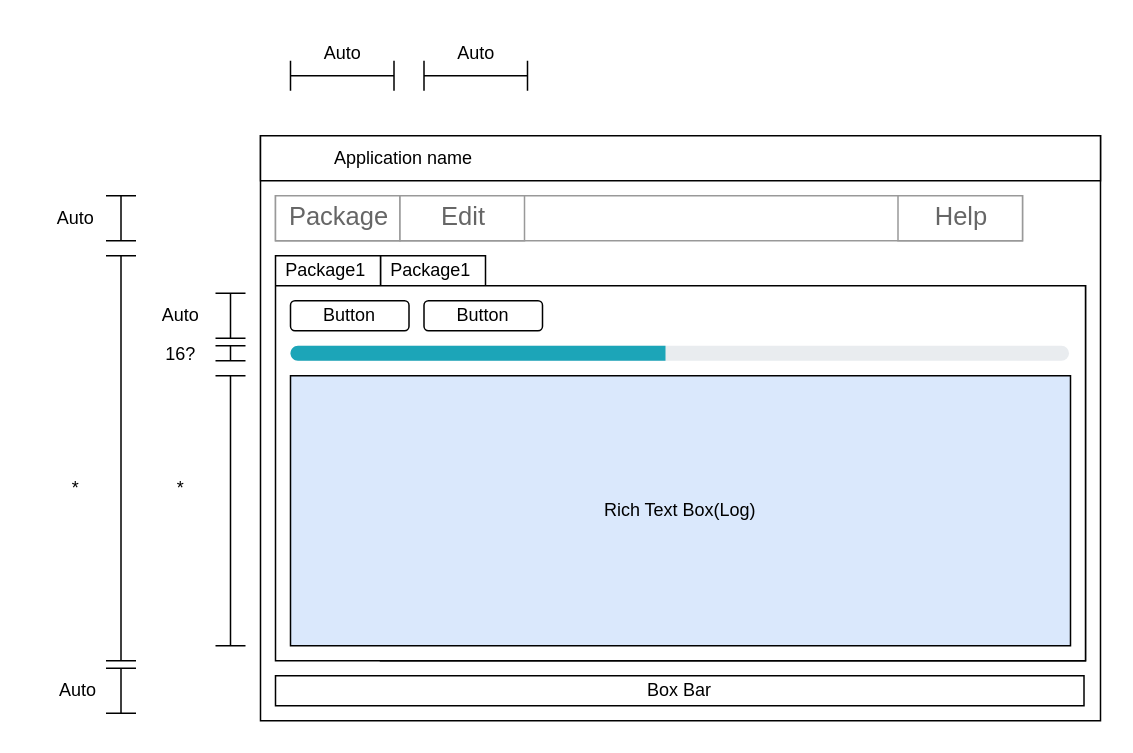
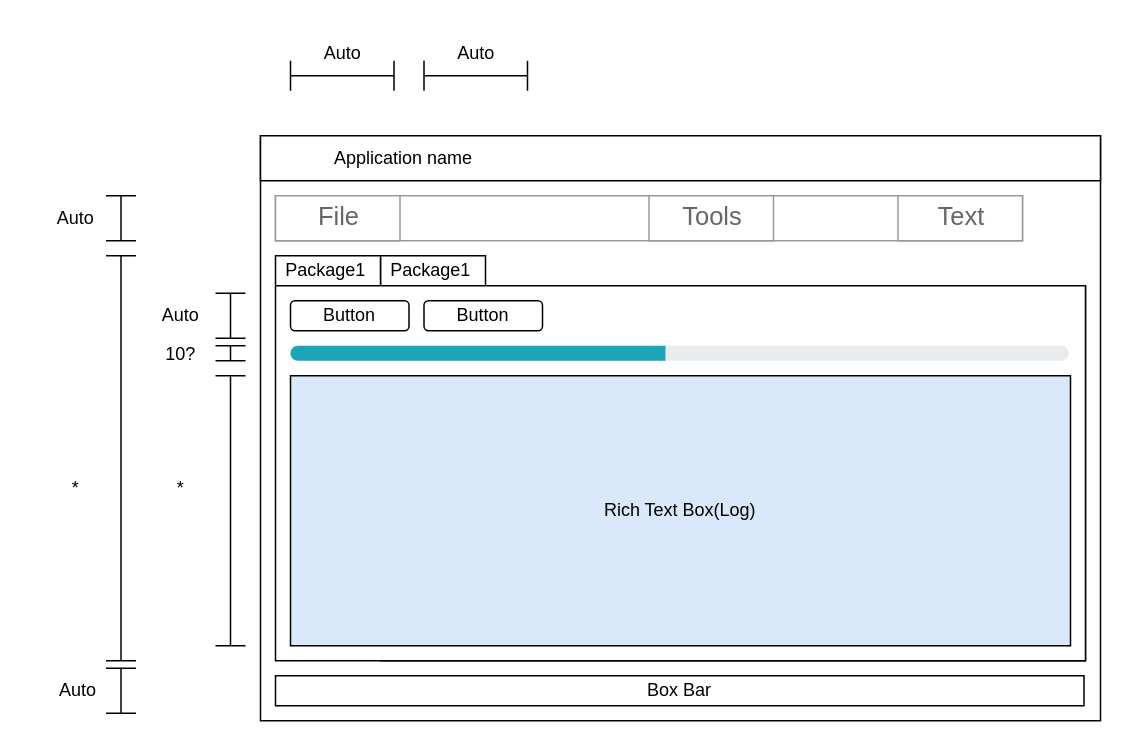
- <mxCell id="6" value="Package" style="strokeColor=inherit;fillColor=inherit;gradientColor=inherit;strokeWidth=1;shadow=0;dashed=0;align=center;html=1;shape=mxgraph.mockup.forms.rrect;rSize=0;fontSize=17;fontColor=#666666;" parent="5" vertex="1"><mxGeometry width="83" height="30" as="geometry" /></mxCell>
+ <mxCell id="6" value="File" style="strokeColor=inherit;fillColor=inherit;gradientColor=inherit;strokeWidth=1;shadow=0;dashed=0;align=center;html=1;shape=mxgraph.mockup.forms.rrect;rSize=0;fontSize=17;fontColor=#666666;" parent="5" vertex="1"><mxGeometry width="83" height="30" as="geometry" /></mxCell>
- <mxCell id="7" value="Edit" style="strokeColor=inherit;fillColor=inherit;gradientColor=inherit;strokeWidth=1;shadow=0;dashed=0;align=center;html=1;shape=mxgraph.mockup.forms.rrect;rSize=0;fontSize=17;fontColor=#666666;" parent="5" vertex="1"><mxGeometry x="83" width="83" height="30" as="geometry" /></mxCell>
+ <mxCell id="8" value="Tools" style="strokeColor=inherit;fillColor=inherit;gradientColor=inherit;strokeWidth=1;shadow=0;dashed=0;align=center;html=1;shape=mxgraph.mockup.forms.rrect;rSize=0;fontSize=17;fontColor=#666666;" parent="5" vertex="1"><mxGeometry x="249" width="83" height="30" as="geometry" /></mxCell>
- <mxCell id="9" value="Help" style="strokeColor=inherit;fillColor=inherit;gradientColor=inherit;strokeWidth=1;shadow=0;dashed=0;align=center;html=1;shape=mxgraph.mockup.forms.rrect;rSize=0;fontSize=17;fontColor=#666666;" parent="5" vertex="1"><mxGeometry x="415" width="83" height="30" as="geometry" /></mxCell>
+ <mxCell id="9" value="Text" style="strokeColor=inherit;fillColor=inherit;gradientColor=inherit;strokeWidth=1;shadow=0;dashed=0;align=center;html=1;shape=mxgraph.mockup.forms.rrect;rSize=0;fontSize=17;fontColor=#666666;" parent="5" vertex="1"><mxGeometry x="415" width="83" height="30" as="geometry" /></mxCell>
- <mxCell id="26" value="16?" style="text;html=1;strokeColor=none;fillColor=none;align=center;verticalAlign=middle;whiteSpace=wrap;rounded=0;" parent="1" vertex="1"><mxGeometry x="90" y="221" width="60" height="30" as="geometry" /></mxCell>
+ <mxCell id="26" value="10?" style="text;html=1;strokeColor=none;fillColor=none;align=center;verticalAlign=middle;whiteSpace=wrap;rounded=0;" parent="1" vertex="1"><mxGeometry x="90" y="221" width="60" height="30" as="geometry" /></mxCell>
